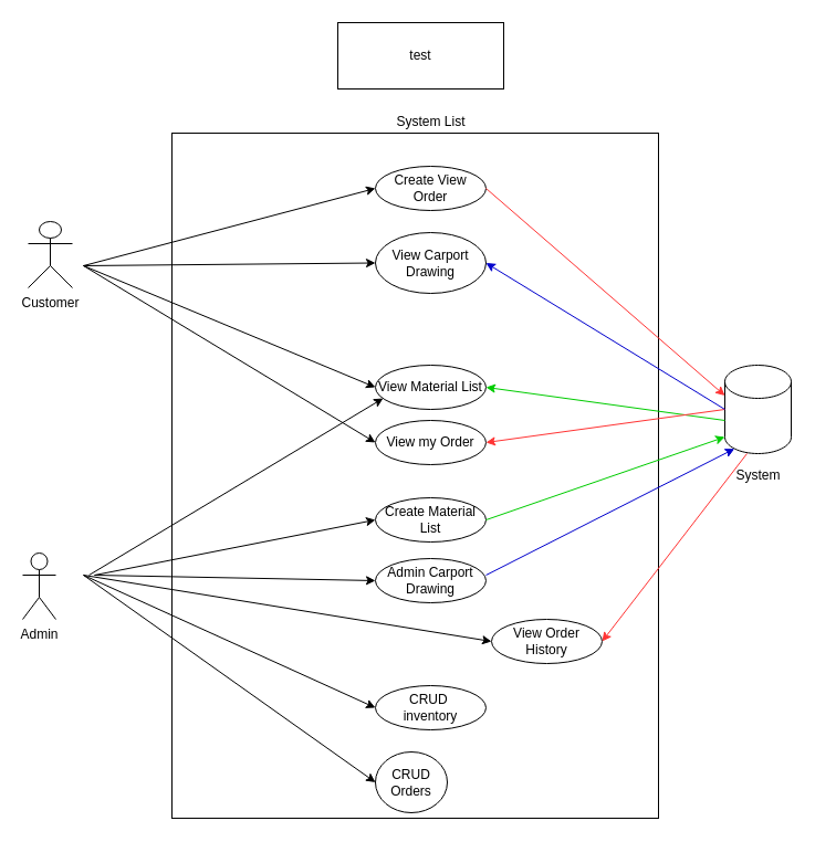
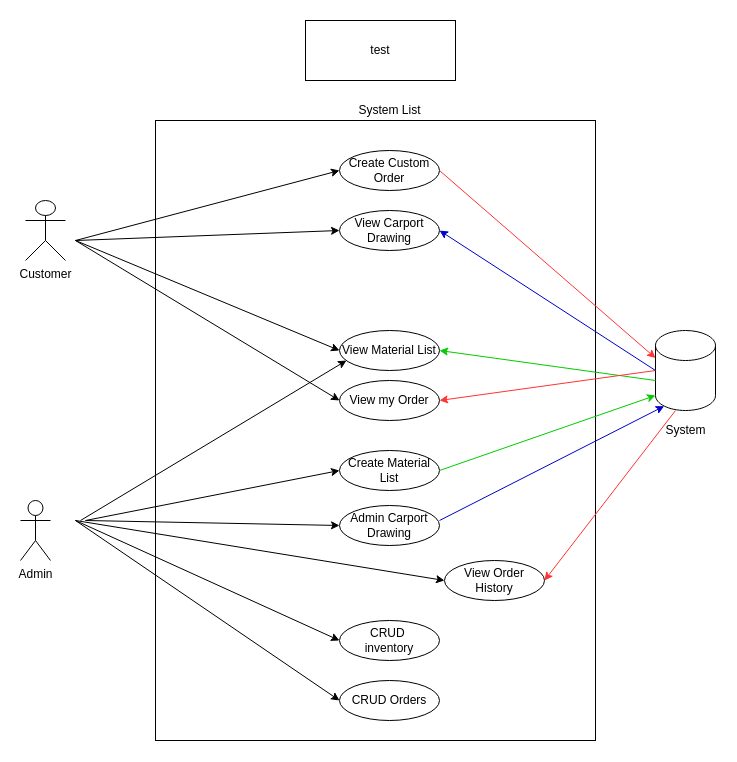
- <mxCell id="6" value="Create View Order" style="ellipse;whiteSpace=wrap;html=1;fillColor=none;" parent="1" vertex="1"><mxGeometry x="339" y="150" width="100" height="40" as="geometry" /></mxCell>
+ <mxCell id="6" value="Create Custom Order" style="ellipse;whiteSpace=wrap;html=1;fillColor=none;" parent="1" vertex="1"><mxGeometry x="339" y="150" width="100" height="40" as="geometry" /></mxCell>
- <mxCell id="14" value="View Carport Drawing" style="ellipse;whiteSpace=wrap;html=1;fillColor=none;" parent="1" vertex="1"><mxGeometry x="339" y="210" width="100" height="55" as="geometry" /></mxCell>
+ <mxCell id="14" value="View Carport Drawing" style="ellipse;whiteSpace=wrap;html=1;fillColor=none;" parent="1" vertex="1"><mxGeometry x="339" y="210" width="100" height="40" as="geometry" /></mxCell>
- <mxCell id="8" value="CRUD Orders" style="ellipse;whiteSpace=wrap;html=1;fillColor=none;" parent="1" vertex="1"><mxGeometry x="339" y="680" width="65" height="55" as="geometry" /></mxCell>
+ <mxCell id="8" value="CRUD Orders" style="ellipse;whiteSpace=wrap;html=1;fillColor=none;" parent="1" vertex="1"><mxGeometry x="339" y="680" width="100" height="40" as="geometry" /></mxCell>
